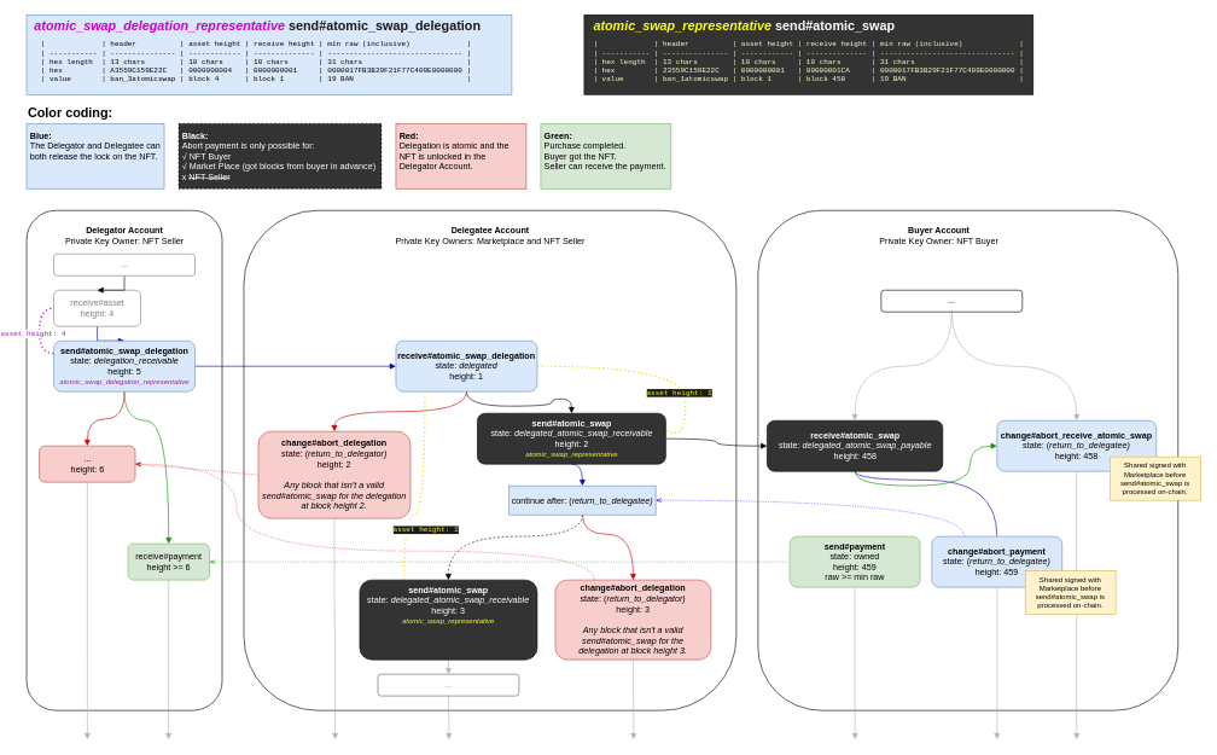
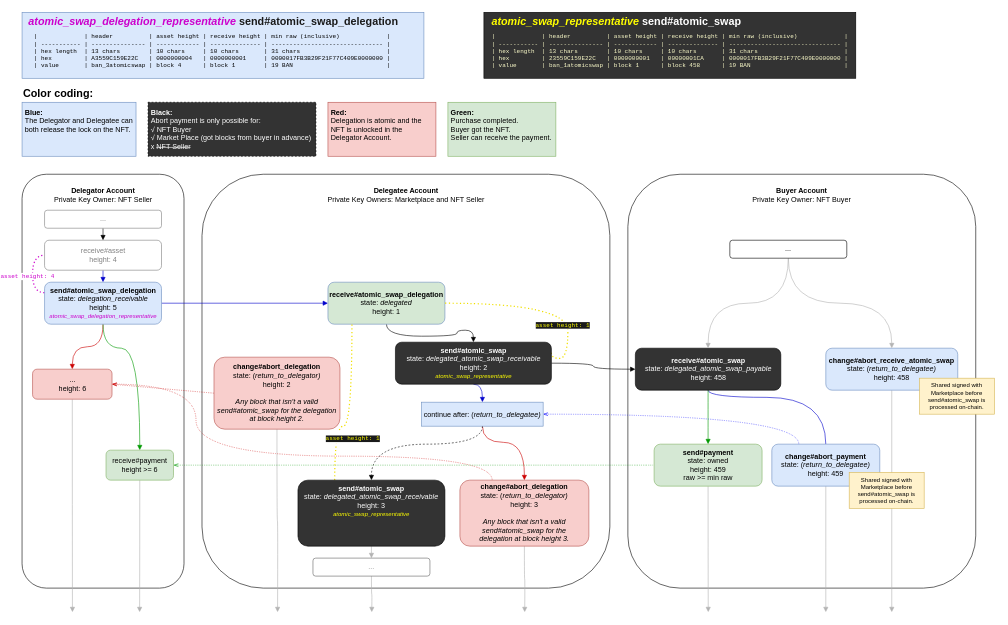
- <mxCell id="9" value="&lt;b&gt;Buyer Account&lt;br&gt;&lt;/b&gt;Private Key Owner: NFT Buyer" style="text;html=1;strokeColor=none;fillColor=none;align=center;verticalAlign=middle;whiteSpace=wrap;rounded=0;" parent="1" vertex="1"><mxGeometry x="1195" y="310" width="170" height="30" as="geometry" /></mxCell>
+ <mxCell id="9" value="&lt;b&gt;Buyer Account&lt;br&gt;&lt;/b&gt;Private Key Owner: NFT Buyer" style="text;html=1;strokeColor=none;fillColor=none;align=center;verticalAlign=middle;whiteSpace=wrap;rounded=0;" parent="1" vertex="1"><mxGeometry x="1235" y="310" width="170" height="30" as="geometry" /></mxCell>
- <mxCell id="11" value="receive#asset&lt;br&gt;height: 4" style="rounded=1;whiteSpace=wrap;html=1;strokeColor=#808080;fontColor=#808080;" parent="1" vertex="1"><mxGeometry x="57.5" y="400" width="120" height="50" as="geometry" /></mxCell>
+ <mxCell id="11" value="receive#asset&lt;br&gt;height: 4" style="rounded=1;whiteSpace=wrap;html=1;strokeColor=#808080;fontColor=#808080;" parent="1" vertex="1"><mxGeometry x="57.5" y="400" width="195" height="50" as="geometry" /></mxCell>
- <mxCell id="20" value="&lt;b&gt;receive#atomic_swap_delegation&lt;br&gt;&lt;/b&gt;state: &lt;i&gt;delegated&lt;br&gt;&lt;/i&gt;height: 1" style="rounded=1;whiteSpace=wrap;html=1;fillColor=#dae8fc;strokeColor=#6c8ebf;" parent="1" vertex="1"><mxGeometry x="530" y="470" width="195" height="70" as="geometry" /></mxCell>
+ <mxCell id="20" value="&lt;b&gt;receive#atomic_swap_delegation&lt;br&gt;&lt;/b&gt;state: &lt;i&gt;delegated&lt;br&gt;&lt;/i&gt;height: 1" style="rounded=1;whiteSpace=wrap;html=1;fillColor=#d5e8d4;strokeColor=#6c8ebf;" parent="1" vertex="1"><mxGeometry x="530" y="470" width="195" height="70" as="geometry" /></mxCell>
- <mxCell id="18" style="edgeStyle=orthogonalEdgeStyle;curved=1;rounded=0;orthogonalLoop=1;jettySize=auto;html=1;exitX=0.5;exitY=1;exitDx=0;exitDy=0;entryX=0.5;entryY=0;entryDx=0;entryDy=0;strokeColor=#CC0000;elbow=vertical;endArrow=block;endFill=1;" parent="1" source="20" target="29" edge="1"><mxGeometry relative="1" as="geometry" /></mxCell>
- <mxCell id="43" style="edgeStyle=orthogonalEdgeStyle;curved=1;rounded=0;orthogonalLoop=1;jettySize=auto;html=1;exitX=0.5;exitY=1;exitDx=0;exitDy=0;fontSize=12;fontColor=#FFFFFF;endArrow=block;endFill=1;strokeColor=#009900;elbow=vertical;" parent="1" source="44" target="46" edge="1"><mxGeometry relative="1" as="geometry" /></mxCell>
+ <mxCell id="43" style="edgeStyle=orthogonalEdgeStyle;curved=1;rounded=0;orthogonalLoop=1;jettySize=auto;html=1;exitX=0.5;exitY=1;exitDx=0;exitDy=0;entryX=0.5;entryY=0;entryDx=0;entryDy=0;fontSize=12;fontColor=#FFFFFF;endArrow=block;endFill=1;strokeColor=#009900;elbow=vertical;" parent="1" source="44" target="59" edge="1"><mxGeometry relative="1" as="geometry" /></mxCell>
